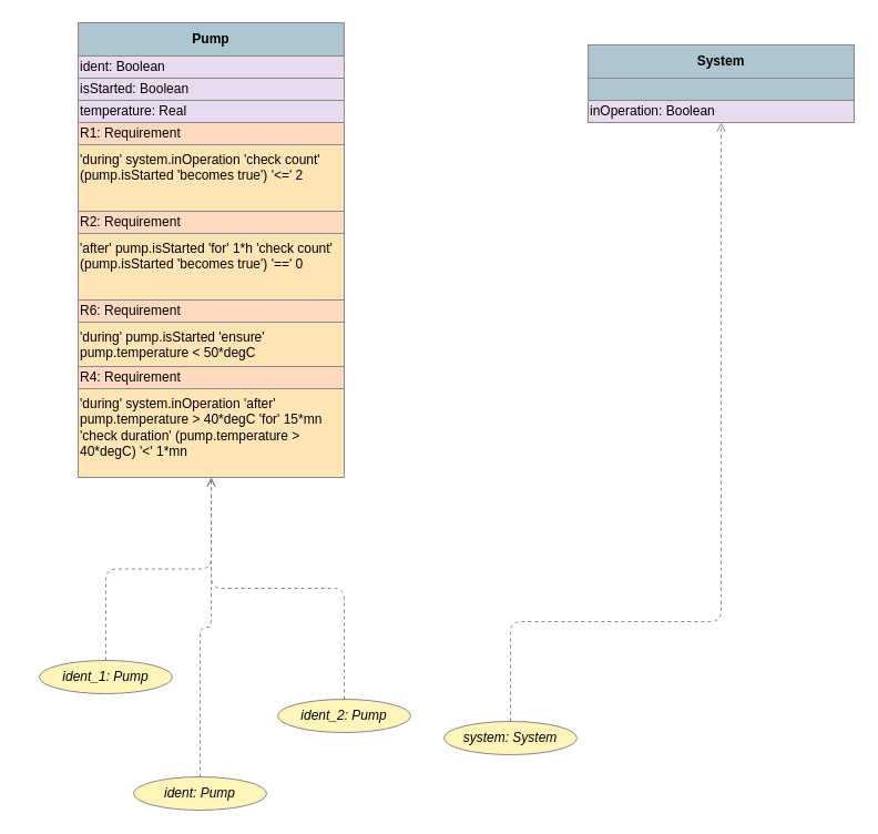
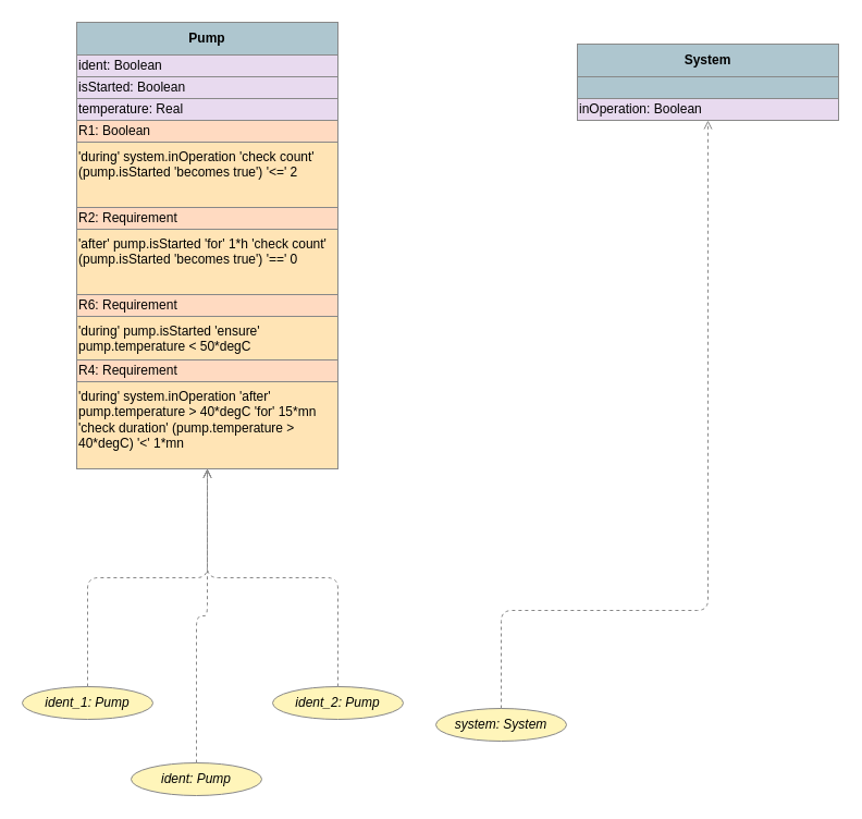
- <mxCell id="7" value="R1: Requirement" style="text;html=1;whiteSpace=wrap;verticalAlign=middle;align=left;fillColor=#FFDAC1;strokeColor=#888888;" parent="2" vertex="1"><mxGeometry y="90" width="240" height="20" as="geometry" /></mxCell>
+ <mxCell id="7" value="R1: Boolean" style="text;html=1;whiteSpace=wrap;verticalAlign=middle;align=left;fillColor=#FFDAC1;strokeColor=#888888;" parent="2" vertex="1"><mxGeometry y="90" width="240" height="20" as="geometry" /></mxCell>
- <mxCell id="20" value="&lt;i&gt;ident_1: Pump&lt;/i&gt;" style="shape=ellipse;html=1;whiteSpace=wrap;rounded=1;strokeColor=#888888;fillColor=#FFF5BA;" parent="1" vertex="1"><mxGeometry x="35" y="595" width="120" height="30" as="geometry" /></mxCell>
+ <mxCell id="20" value="&lt;i&gt;ident_1: Pump&lt;/i&gt;" style="shape=ellipse;html=1;whiteSpace=wrap;rounded=1;strokeColor=#888888;fillColor=#FFF5BA;" parent="1" vertex="1"><mxGeometry x="20" y="630" width="120" height="30" as="geometry" /></mxCell>
